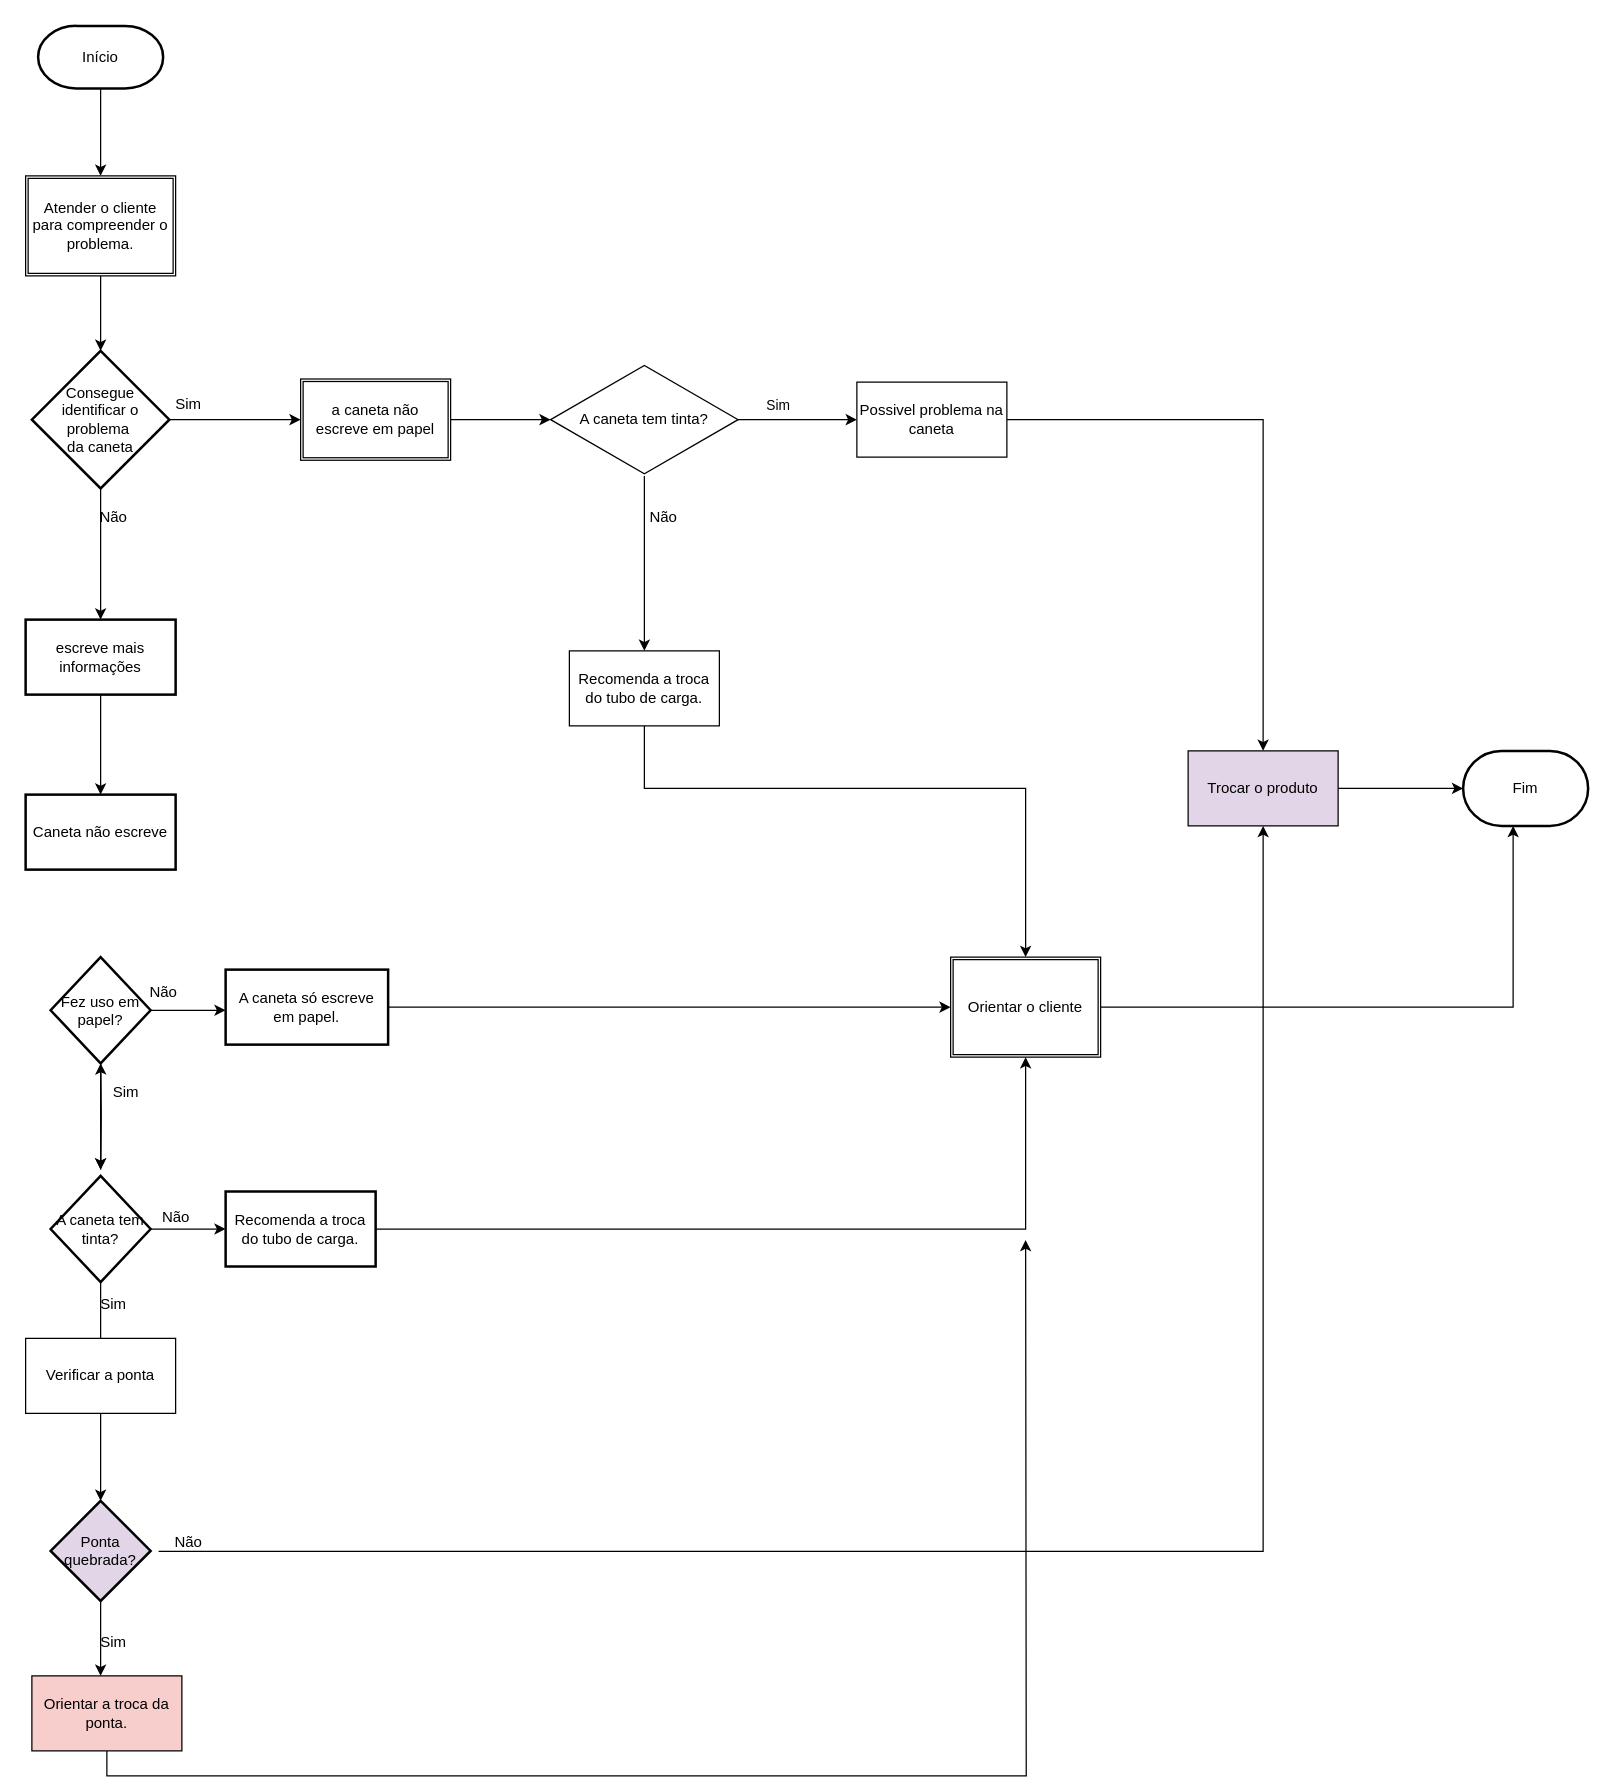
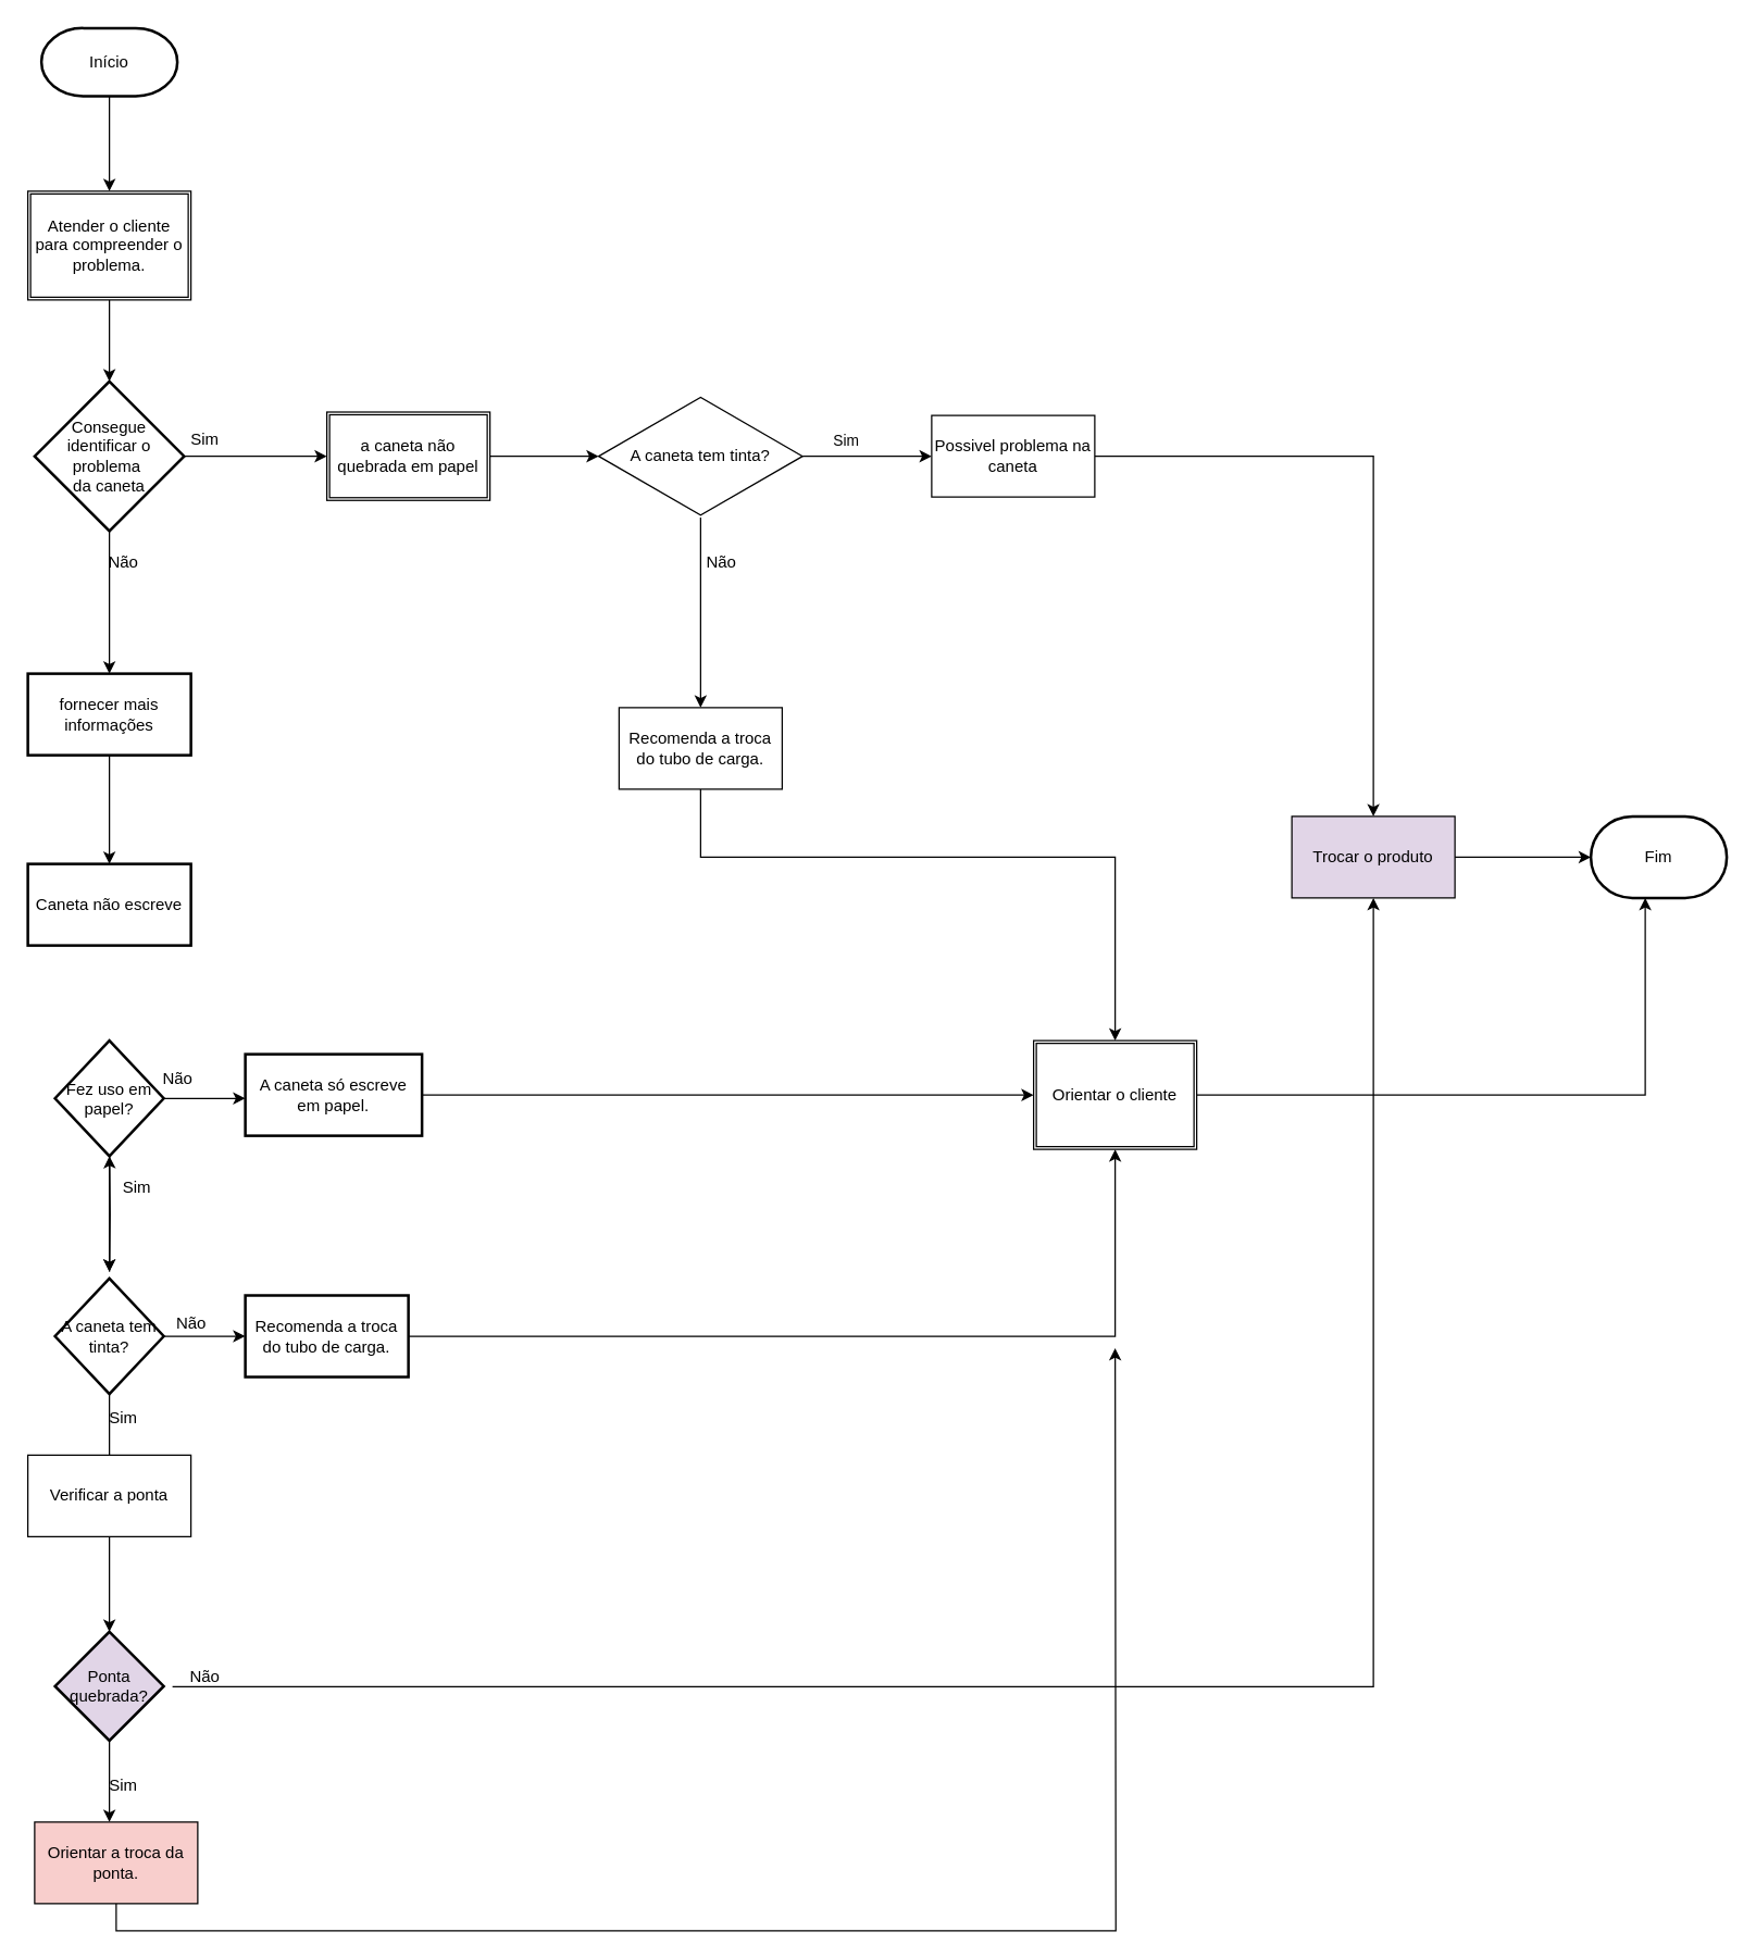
- <mxCell id="14" value="&lt;font style=&quot;vertical-align: inherit;&quot;&gt;&lt;font style=&quot;vertical-align: inherit;&quot;&gt;a caneta não escreve em papel&lt;/font&gt;&lt;/font&gt;" style="shape=ext;double=1;rounded=0;whiteSpace=wrap;html=1;" vertex="1" parent="1"><mxGeometry x="240" y="302.5" width="120" height="65" as="geometry" /></mxCell>
+ <mxCell id="14" value="&lt;font style=&quot;vertical-align: inherit;&quot;&gt;&lt;font style=&quot;vertical-align: inherit;&quot;&gt;a caneta não quebrada em papel&lt;/font&gt;&lt;/font&gt;" style="shape=ext;double=1;rounded=0;whiteSpace=wrap;html=1;" vertex="1" parent="1"><mxGeometry x="240" y="302.5" width="120" height="65" as="geometry" /></mxCell>
- <mxCell id="11" value="&lt;font style=&quot;vertical-align: inherit;&quot;&gt;&lt;font style=&quot;vertical-align: inherit;&quot;&gt;escreve mais informações&lt;/font&gt;&lt;/font&gt;" style="whiteSpace=wrap;html=1;strokeWidth=2;" vertex="1" parent="1"><mxGeometry x="20" y="495" width="120" height="60" as="geometry" /></mxCell>
+ <mxCell id="11" value="&lt;font style=&quot;vertical-align: inherit;&quot;&gt;&lt;font style=&quot;vertical-align: inherit;&quot;&gt;fornecer mais informações&lt;/font&gt;&lt;/font&gt;" style="whiteSpace=wrap;html=1;strokeWidth=2;" vertex="1" parent="1"><mxGeometry x="20" y="495" width="120" height="60" as="geometry" /></mxCell>
